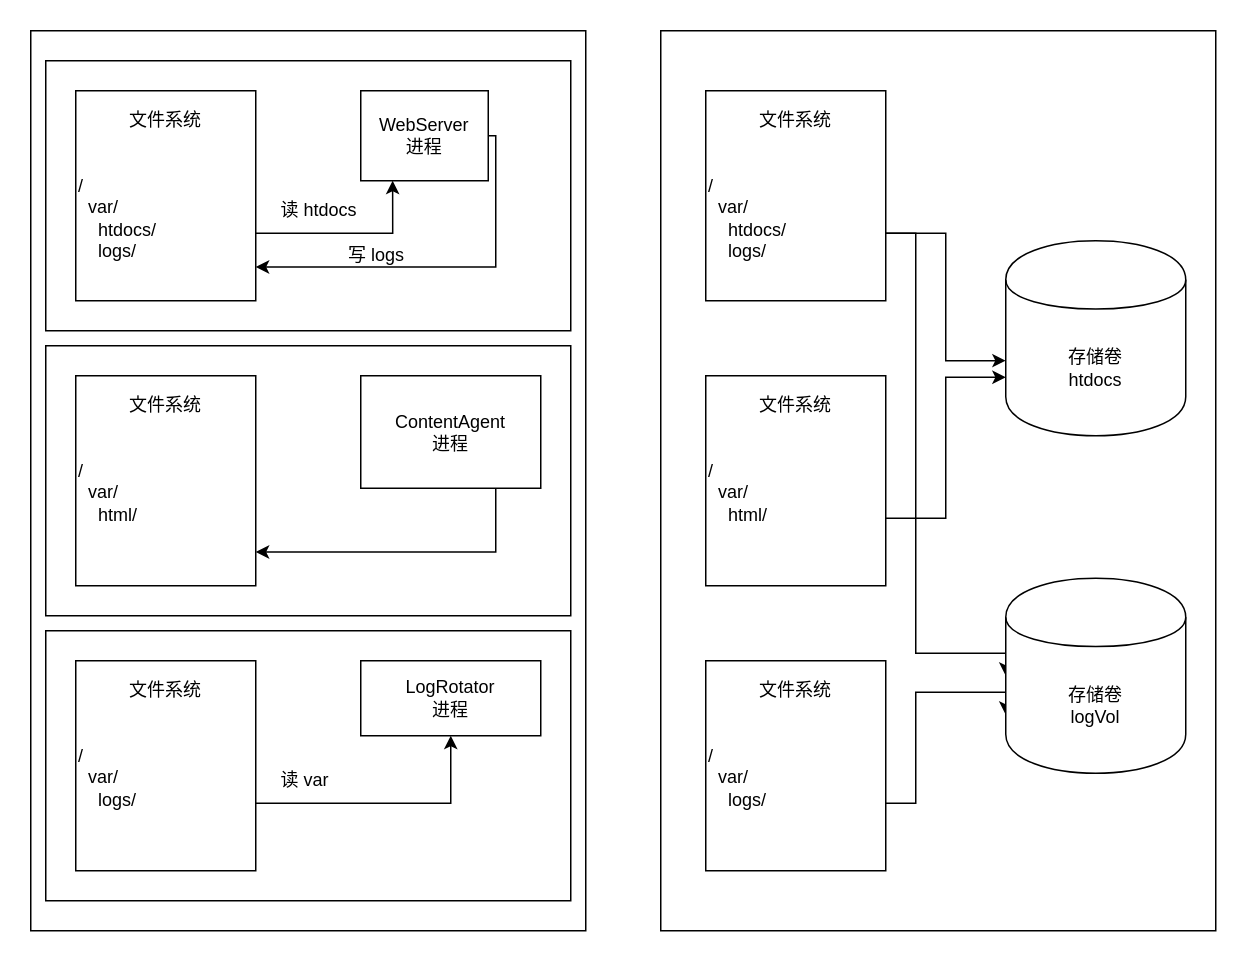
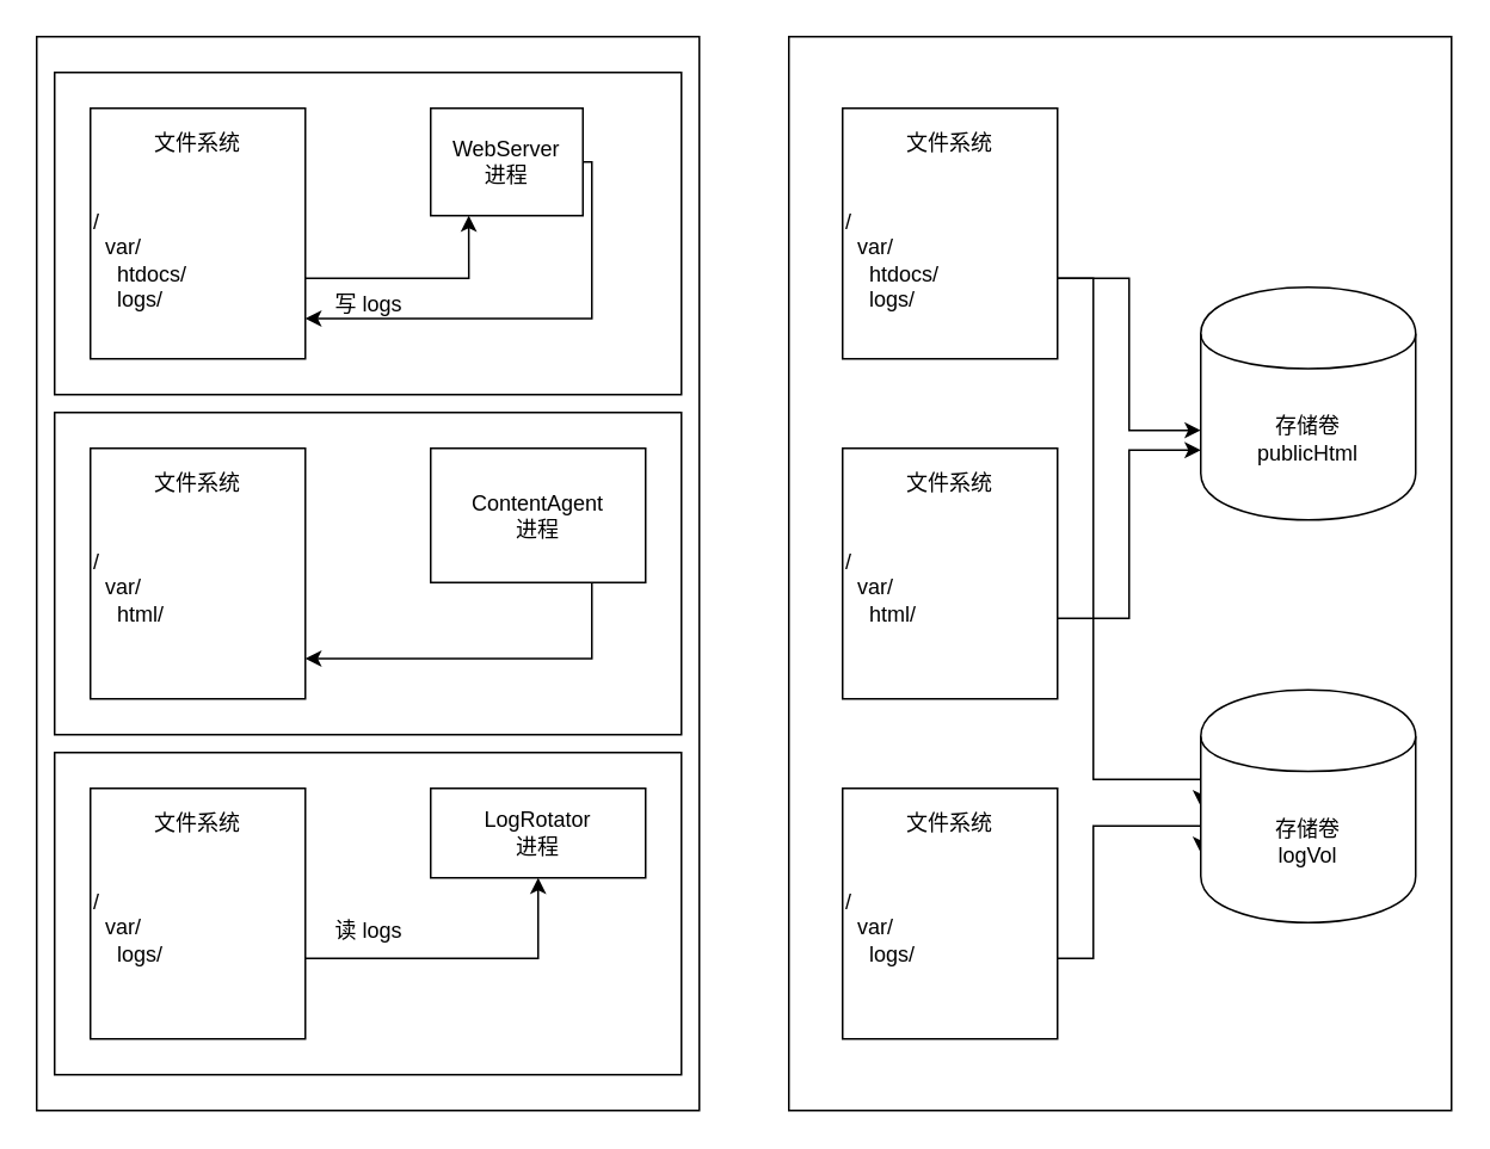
- <mxCell id="22" value="读 htdocs" style="text;html=1;strokeColor=none;fillColor=none;align=left;verticalAlign=middle;whiteSpace=wrap;rounded=0;" vertex="1" parent="1"><mxGeometry x="185" y="130" width="65" height="20" as="geometry" /></mxCell>
- <mxCell id="23" value="写 logs" style="text;html=1;strokeColor=none;fillColor=none;align=left;verticalAlign=middle;whiteSpace=wrap;rounded=0;" vertex="1" parent="1"><mxGeometry x="230" y="160" width="65" height="20" as="geometry" /></mxCell>
+ <mxCell id="23" value="写 logs" style="text;html=1;strokeColor=none;fillColor=none;align=left;verticalAlign=middle;whiteSpace=wrap;rounded=0;" vertex="1" parent="1"><mxGeometry x="185" y="160" width="65" height="20" as="geometry" /></mxCell>
- <mxCell id="39" value="存储卷&lt;br&gt;htdocs" style="shape=cylinder;whiteSpace=wrap;html=1;boundedLbl=1;backgroundOutline=1;align=center;" vertex="1" parent="1"><mxGeometry x="670" y="160" width="120" height="130" as="geometry" /></mxCell>
+ <mxCell id="39" value="存储卷&lt;br&gt;publicHtml" style="shape=cylinder;whiteSpace=wrap;html=1;boundedLbl=1;backgroundOutline=1;align=center;" vertex="1" parent="1"><mxGeometry x="670" y="160" width="120" height="130" as="geometry" /></mxCell>
- <mxCell id="24" value="读 var" style="text;html=1;strokeColor=none;fillColor=none;align=left;verticalAlign=middle;whiteSpace=wrap;rounded=0;" vertex="1" parent="1"><mxGeometry x="185" y="510" width="65" height="20" as="geometry" /></mxCell>
+ <mxCell id="24" value="读 logs" style="text;html=1;strokeColor=none;fillColor=none;align=left;verticalAlign=middle;whiteSpace=wrap;rounded=0;" vertex="1" parent="1"><mxGeometry x="185" y="510" width="65" height="20" as="geometry" /></mxCell>
